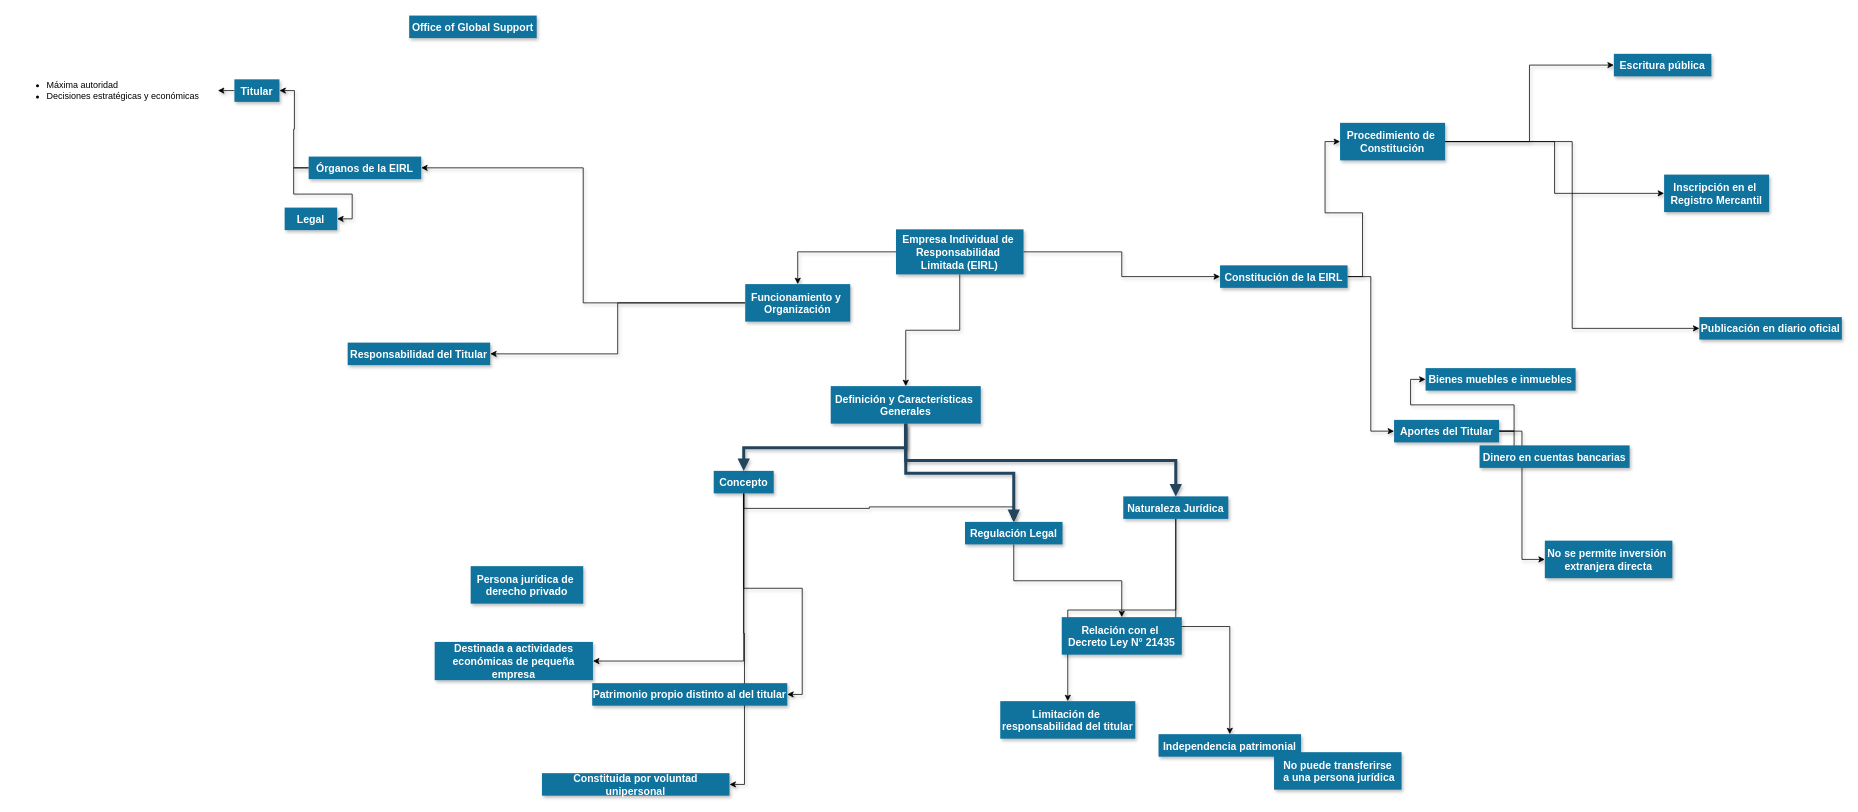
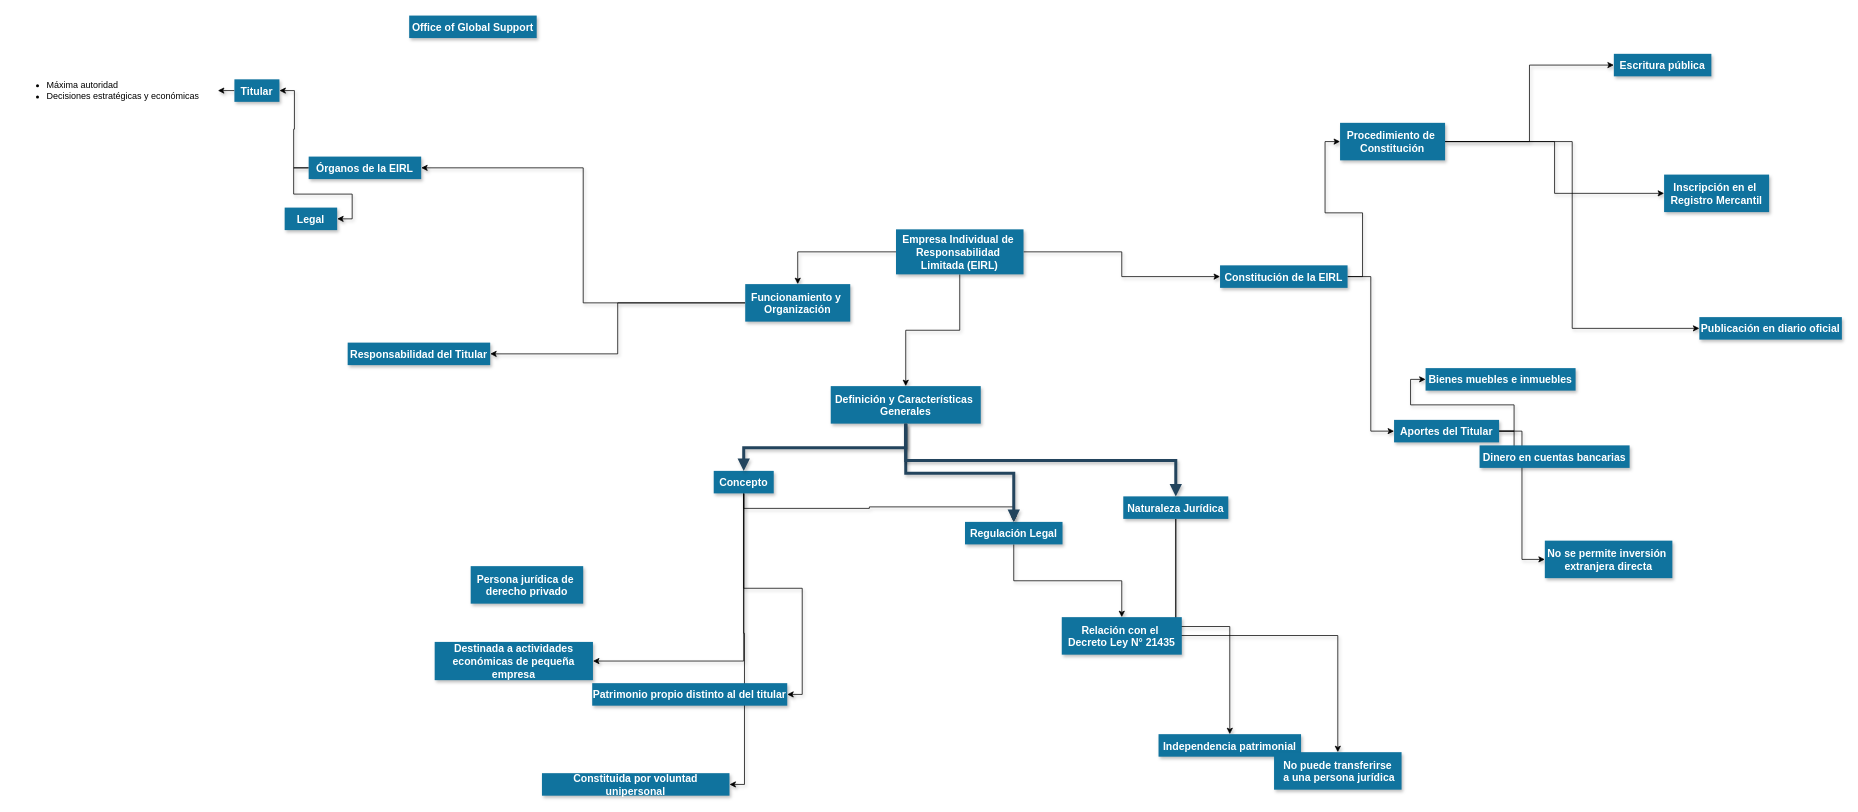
+ <mxCell id="16" style="edgeStyle=orthogonalEdgeStyle;rounded=0;orthogonalLoop=1;jettySize=auto;html=1;exitX=0.5;exitY=1;exitDx=0;exitDy=0;entryX=0.5;entryY=0;entryDx=0;entryDy=0;shadow=1;" parent="1" source="17" target="40" edge="1"><mxGeometry relative="1" as="geometry" /></mxCell>
- <mxCell id="14" style="edgeStyle=orthogonalEdgeStyle;rounded=0;orthogonalLoop=1;jettySize=auto;html=1;exitX=0.5;exitY=1;exitDx=0;exitDy=0;entryX=0.5;entryY=0;entryDx=0;entryDy=0;shadow=1;" parent="1" source="17" target="38" edge="1"><mxGeometry relative="1" as="geometry" /></mxCell>
- <mxCell id="38" value="Limitación de &#10;responsabilidad del titular" style="rounded=0;fillColor=#10739E;strokeColor=none;shadow=1;gradientColor=none;fontStyle=1;fontColor=#FFFFFF;fontSize=14;" parent="1" vertex="1"><mxGeometry x="1333" y="934" width="180" height="50" as="geometry" /></mxCell>
